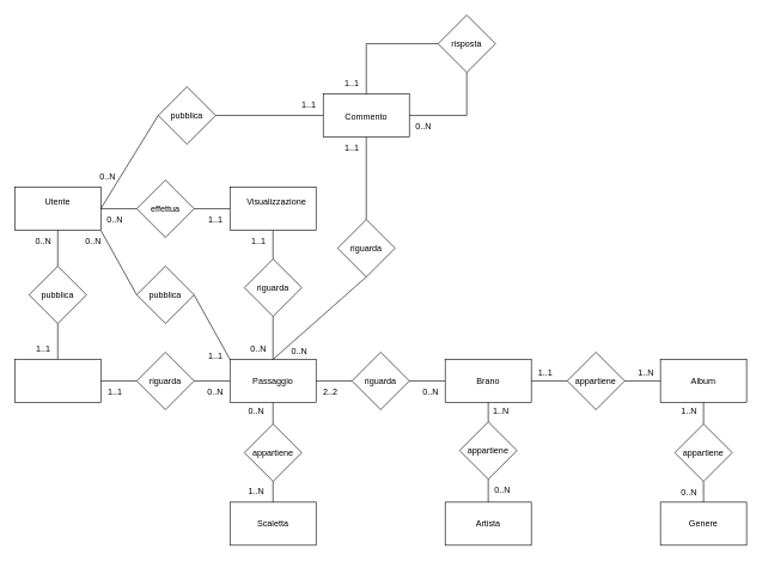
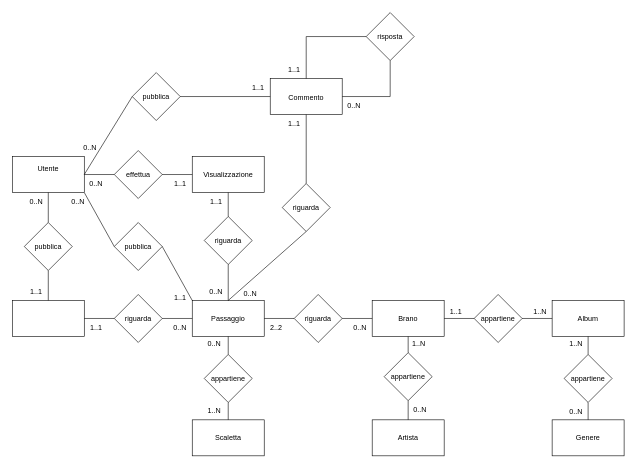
- <mxCell id="13" value="Visualizzazione" style="text;html=1;align=center;verticalAlign=middle;whiteSpace=wrap;rounded=0;" vertex="1" parent="1"><mxGeometry x="355" y="265" width="60" height="30" as="geometry" /></mxCell>
+ <mxCell id="13" value="Visualizzazione" style="text;html=1;align=center;verticalAlign=middle;whiteSpace=wrap;rounded=0;" vertex="1" parent="1"><mxGeometry x="350" y="275" width="60" height="30" as="geometry" /></mxCell>
